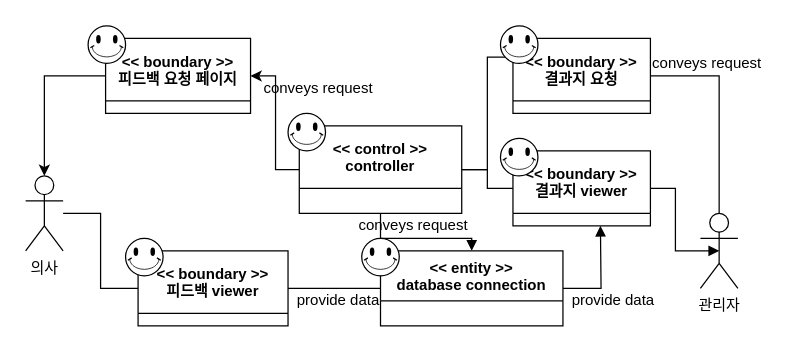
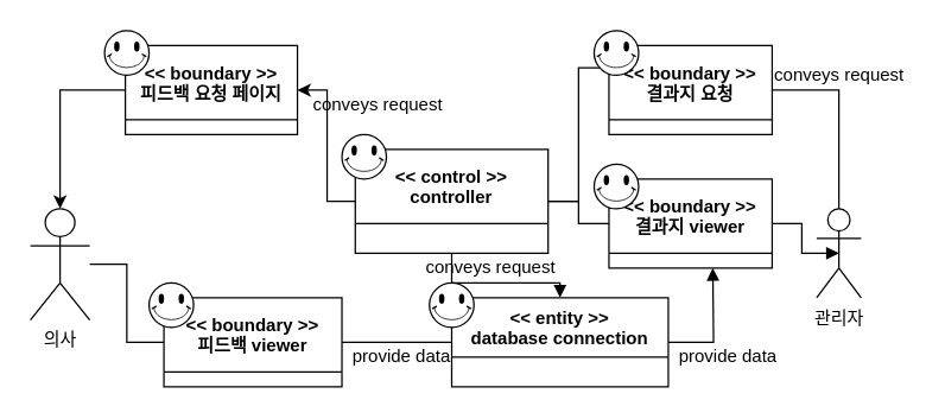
- <mxCell id="2" value="의사" style="shape=umlActor;verticalLabelPosition=bottom;verticalAlign=top;html=1;outlineConnect=0;" vertex="1" parent="1"><mxGeometry x="20" y="140" width="30" height="60" as="geometry" /></mxCell>
+ <mxCell id="2" value="의사" style="shape=umlActor;verticalLabelPosition=bottom;verticalAlign=top;html=1;outlineConnect=0;" vertex="1" parent="1"><mxGeometry x="20" y="140" width="40" height="75" as="geometry" /></mxCell>
- <mxCell id="3" value="관리자" style="shape=umlActor;verticalLabelPosition=bottom;verticalAlign=top;html=1;outlineConnect=0;" vertex="1" parent="1"><mxGeometry x="560" y="170" width="30" height="60" as="geometry" /></mxCell>
+ <mxCell id="3" value="관리자" style="shape=umlActor;verticalLabelPosition=bottom;verticalAlign=top;html=1;outlineConnect=0;" vertex="1" parent="1"><mxGeometry x="550" y="140" width="30" height="60" as="geometry" /></mxCell>
